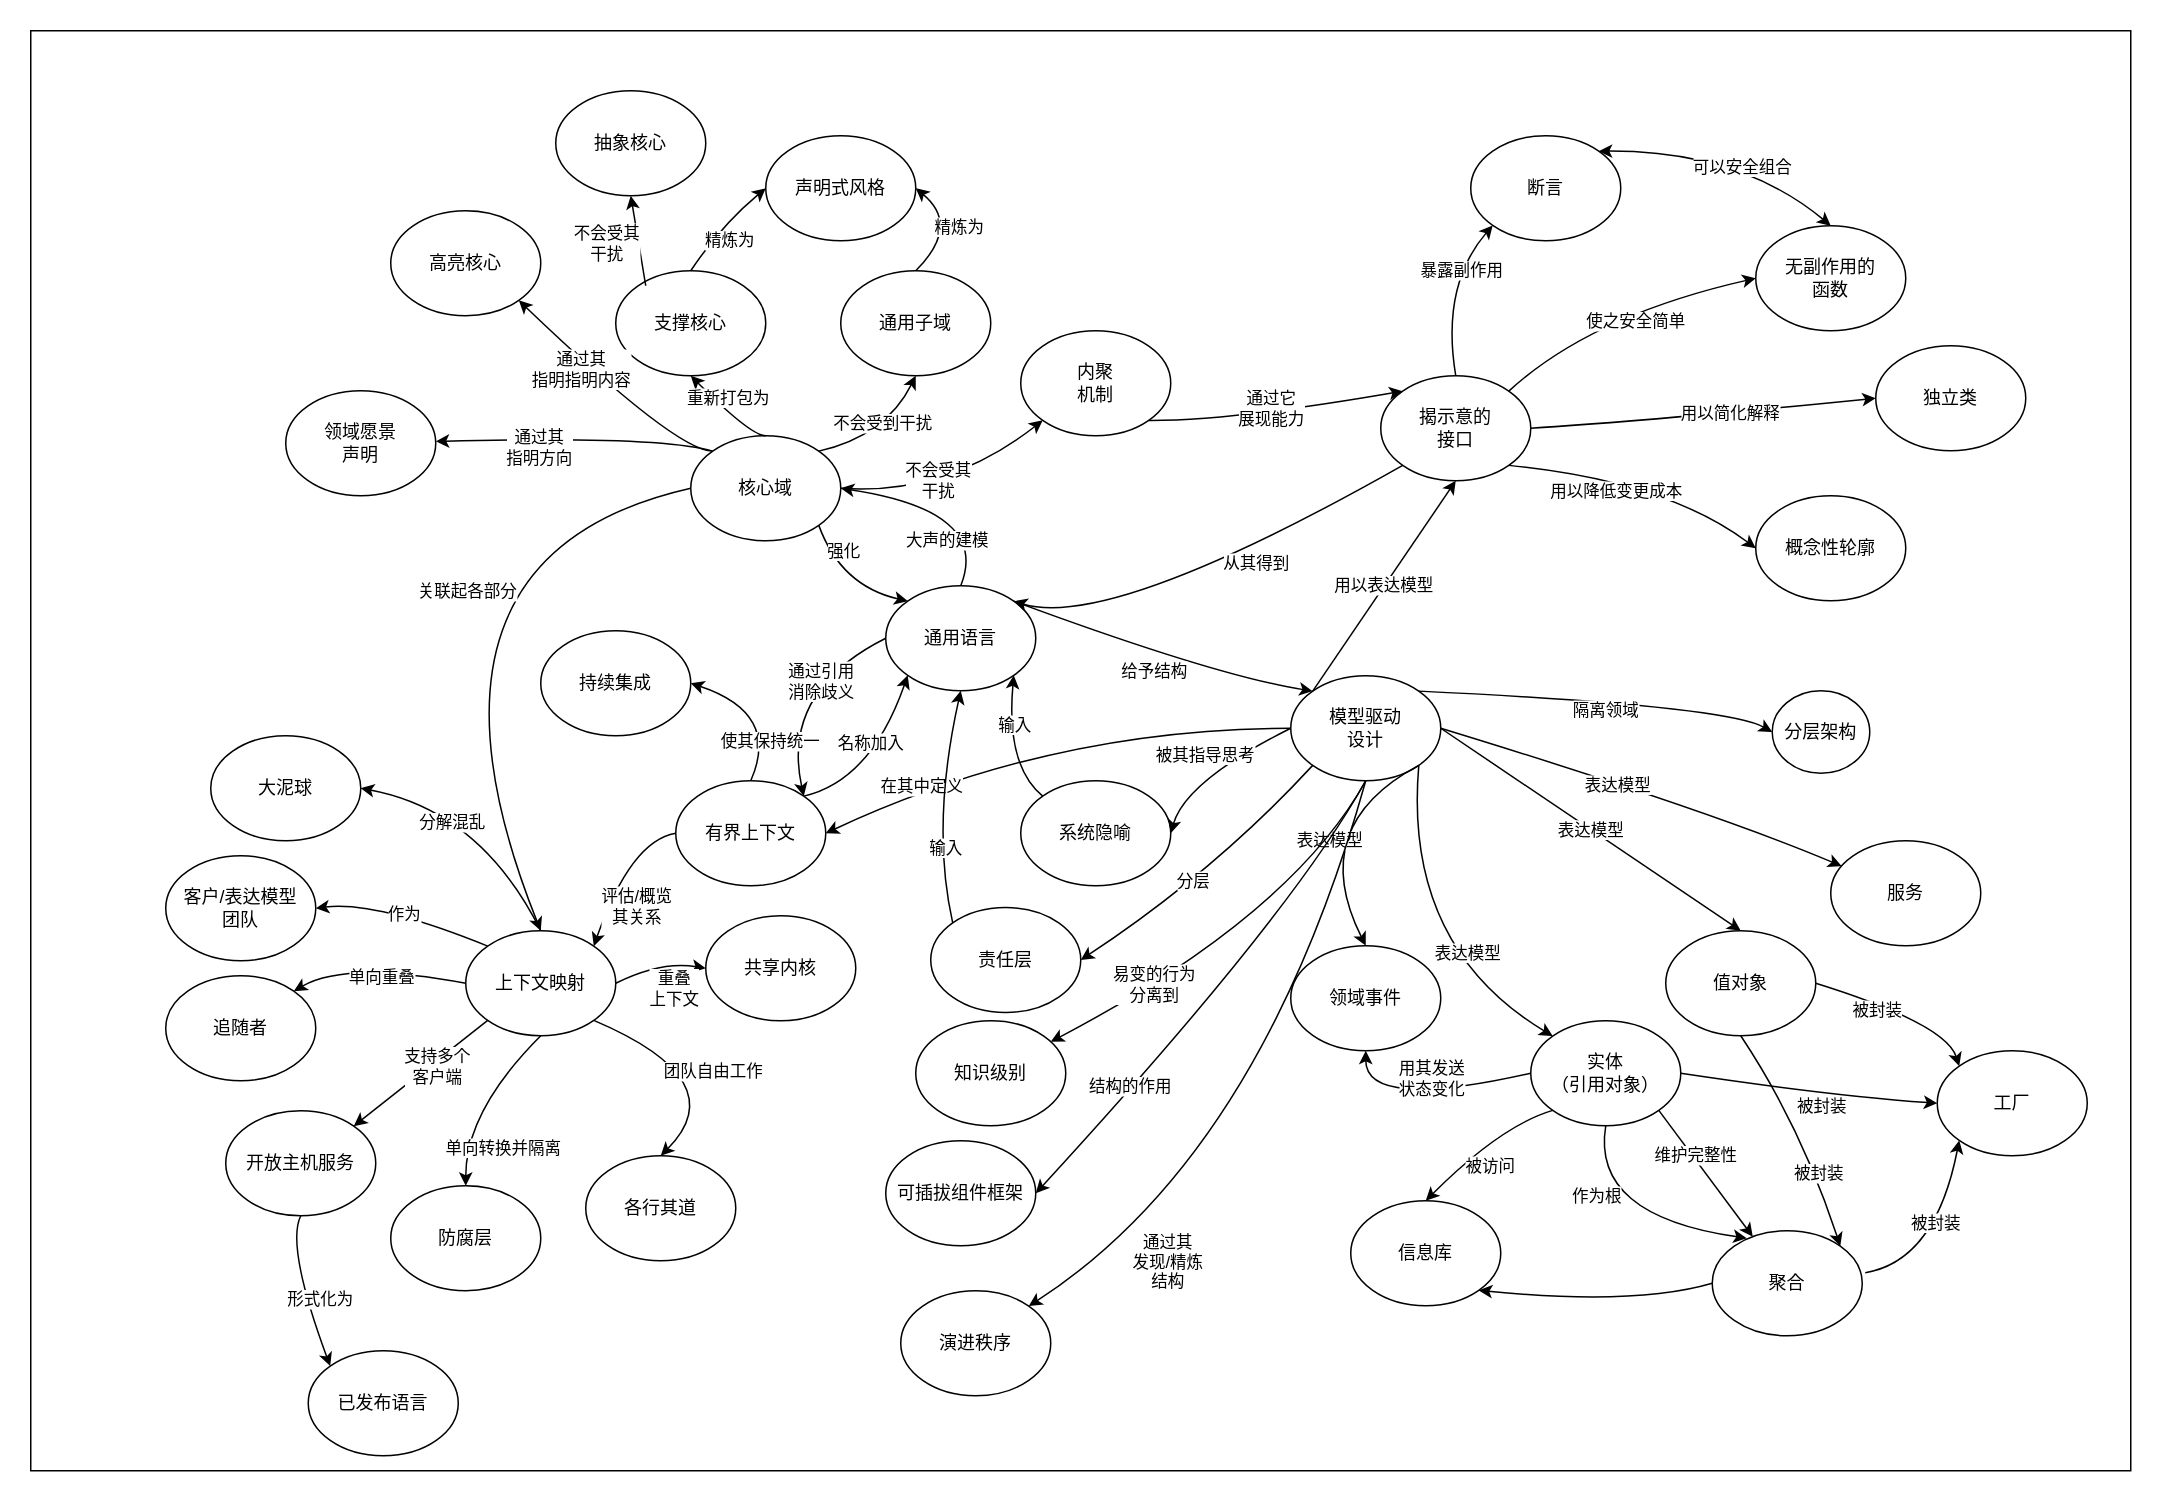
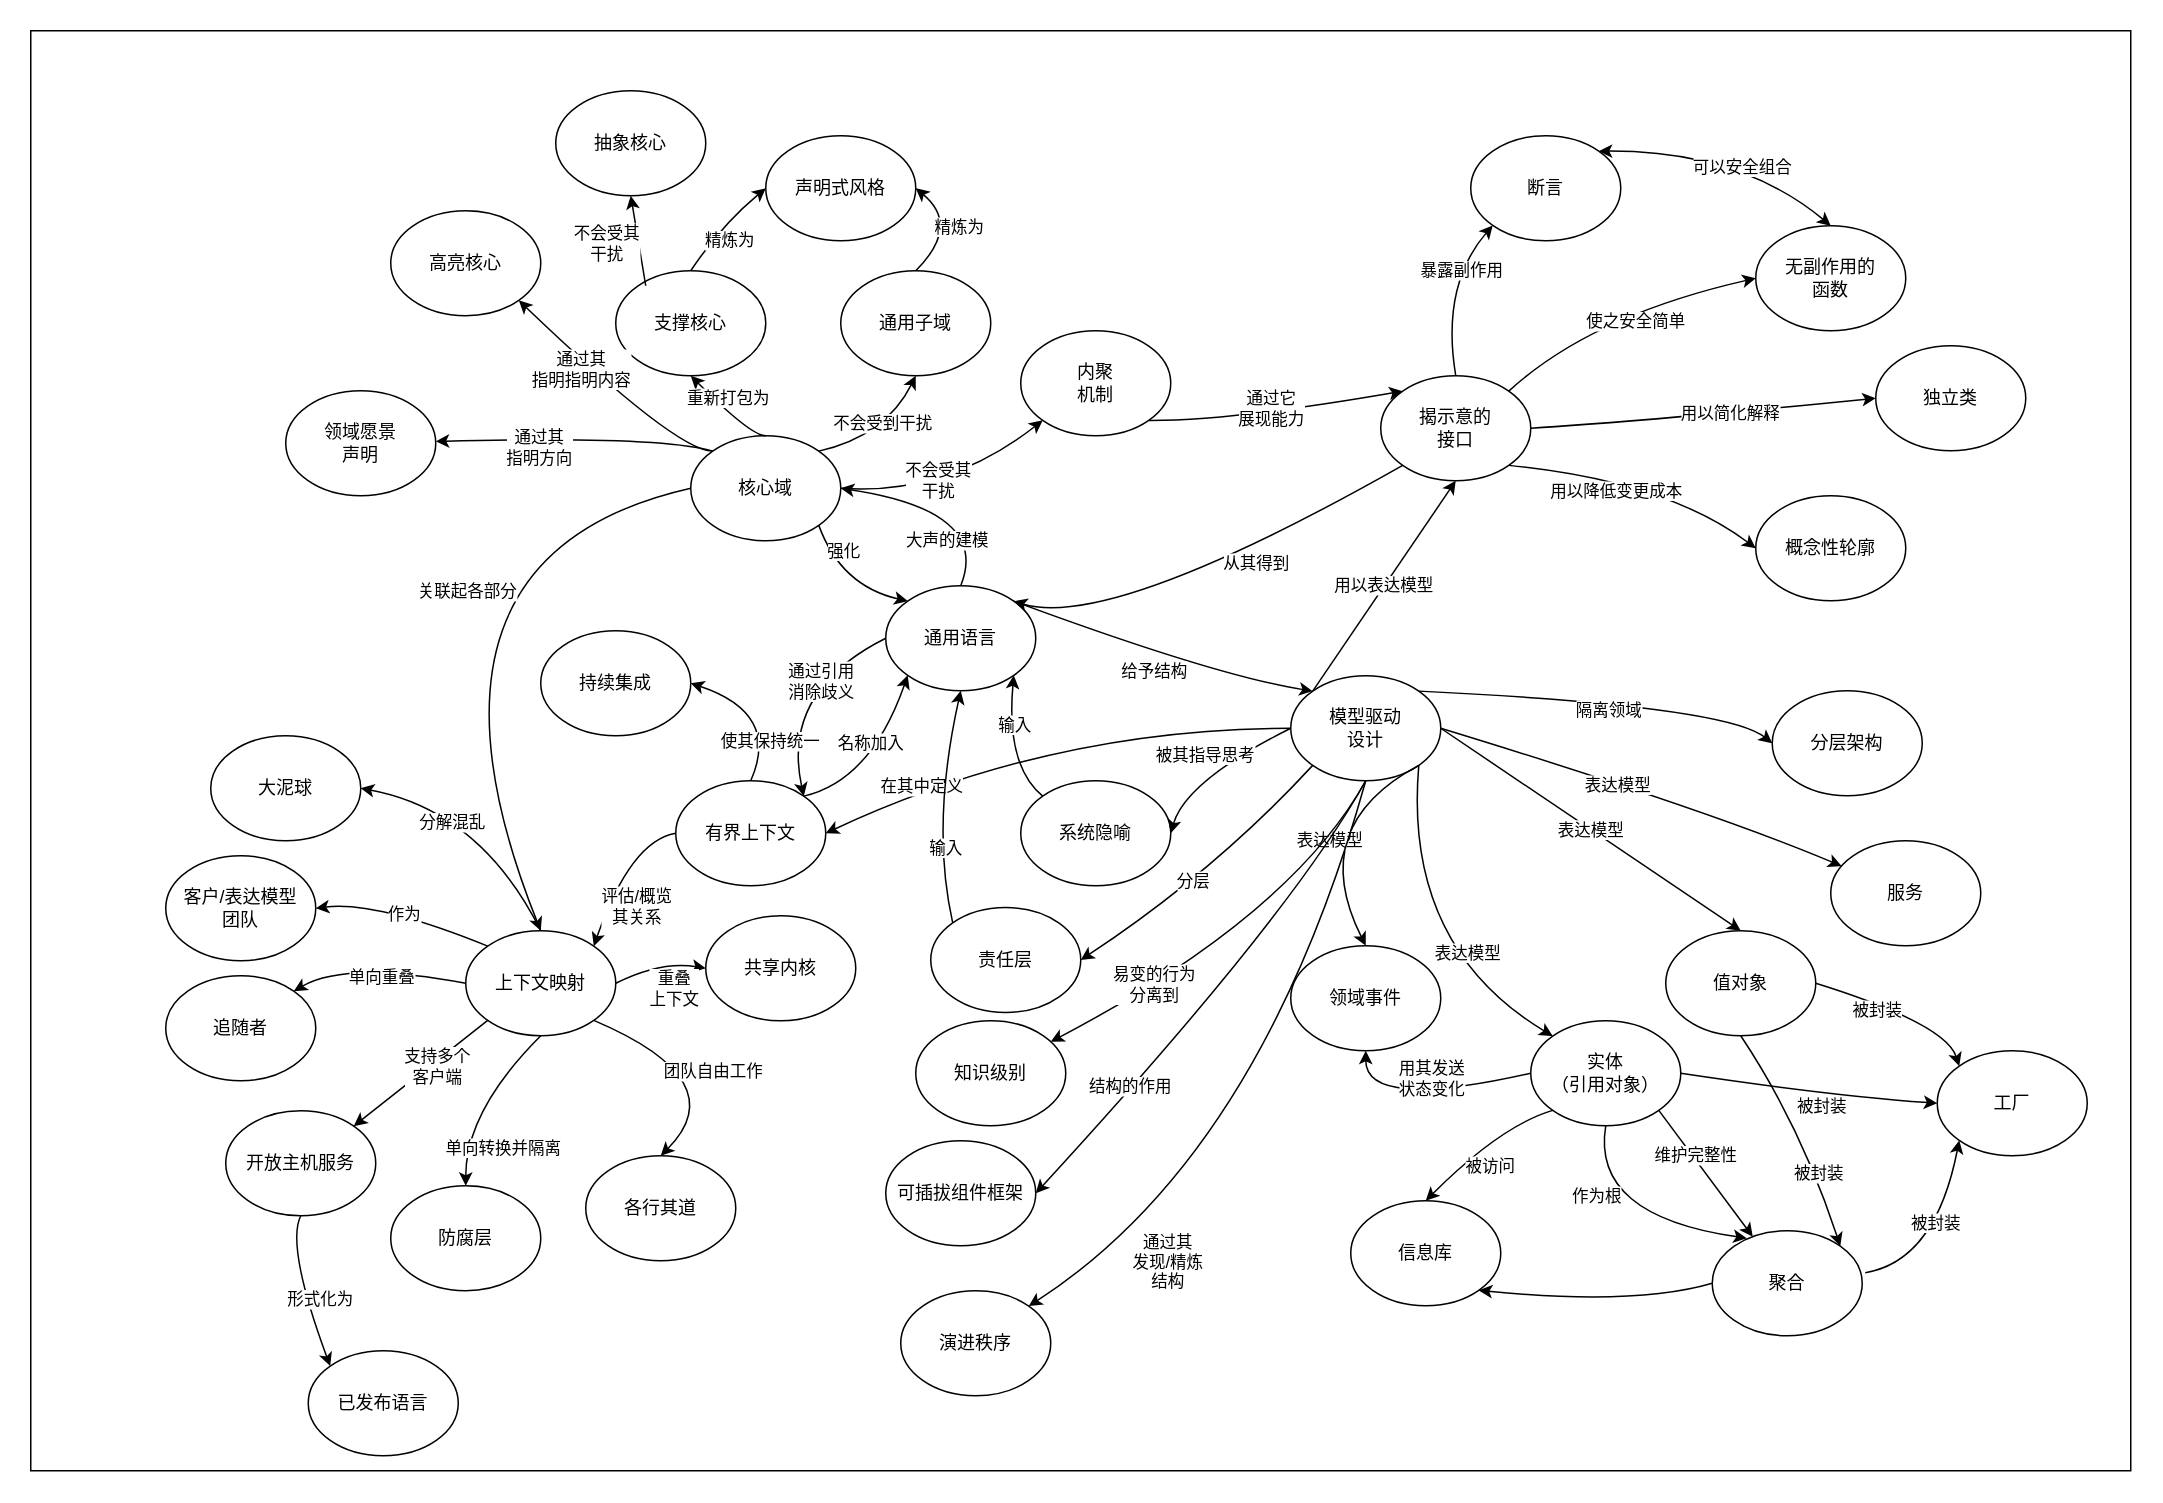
- <mxCell id="22" value="分层架构" style="ellipse;whiteSpace=wrap;html=1;" parent="1" vertex="1"><mxGeometry x="1181" y="460" width="65" height="55" as="geometry" /></mxCell>
+ <mxCell id="22" value="分层架构" style="ellipse;whiteSpace=wrap;html=1;" parent="1" vertex="1"><mxGeometry x="1181" y="460" width="100" height="70" as="geometry" /></mxCell>
